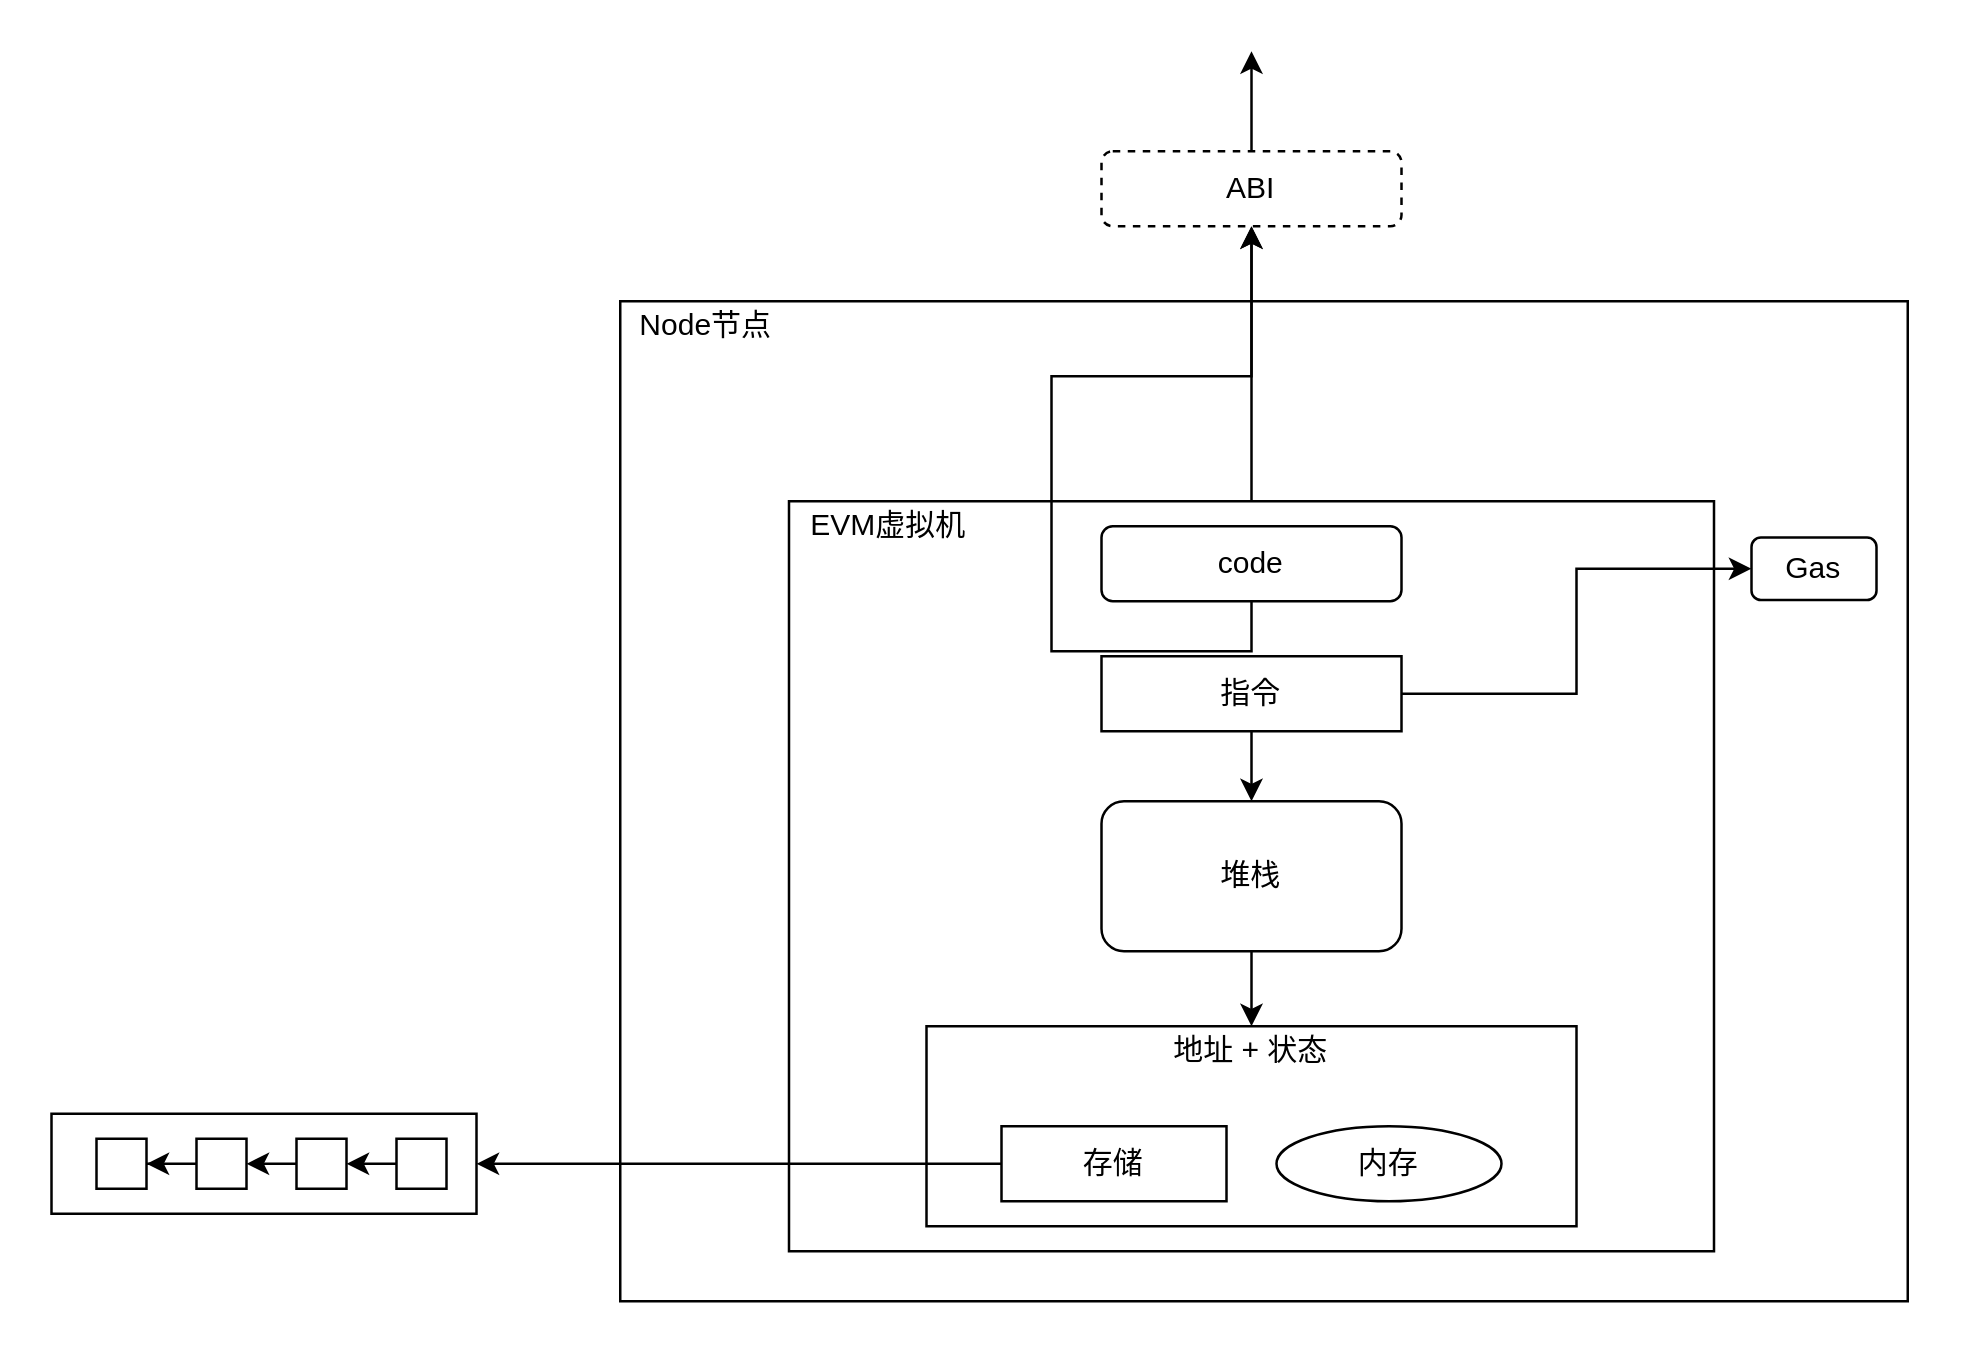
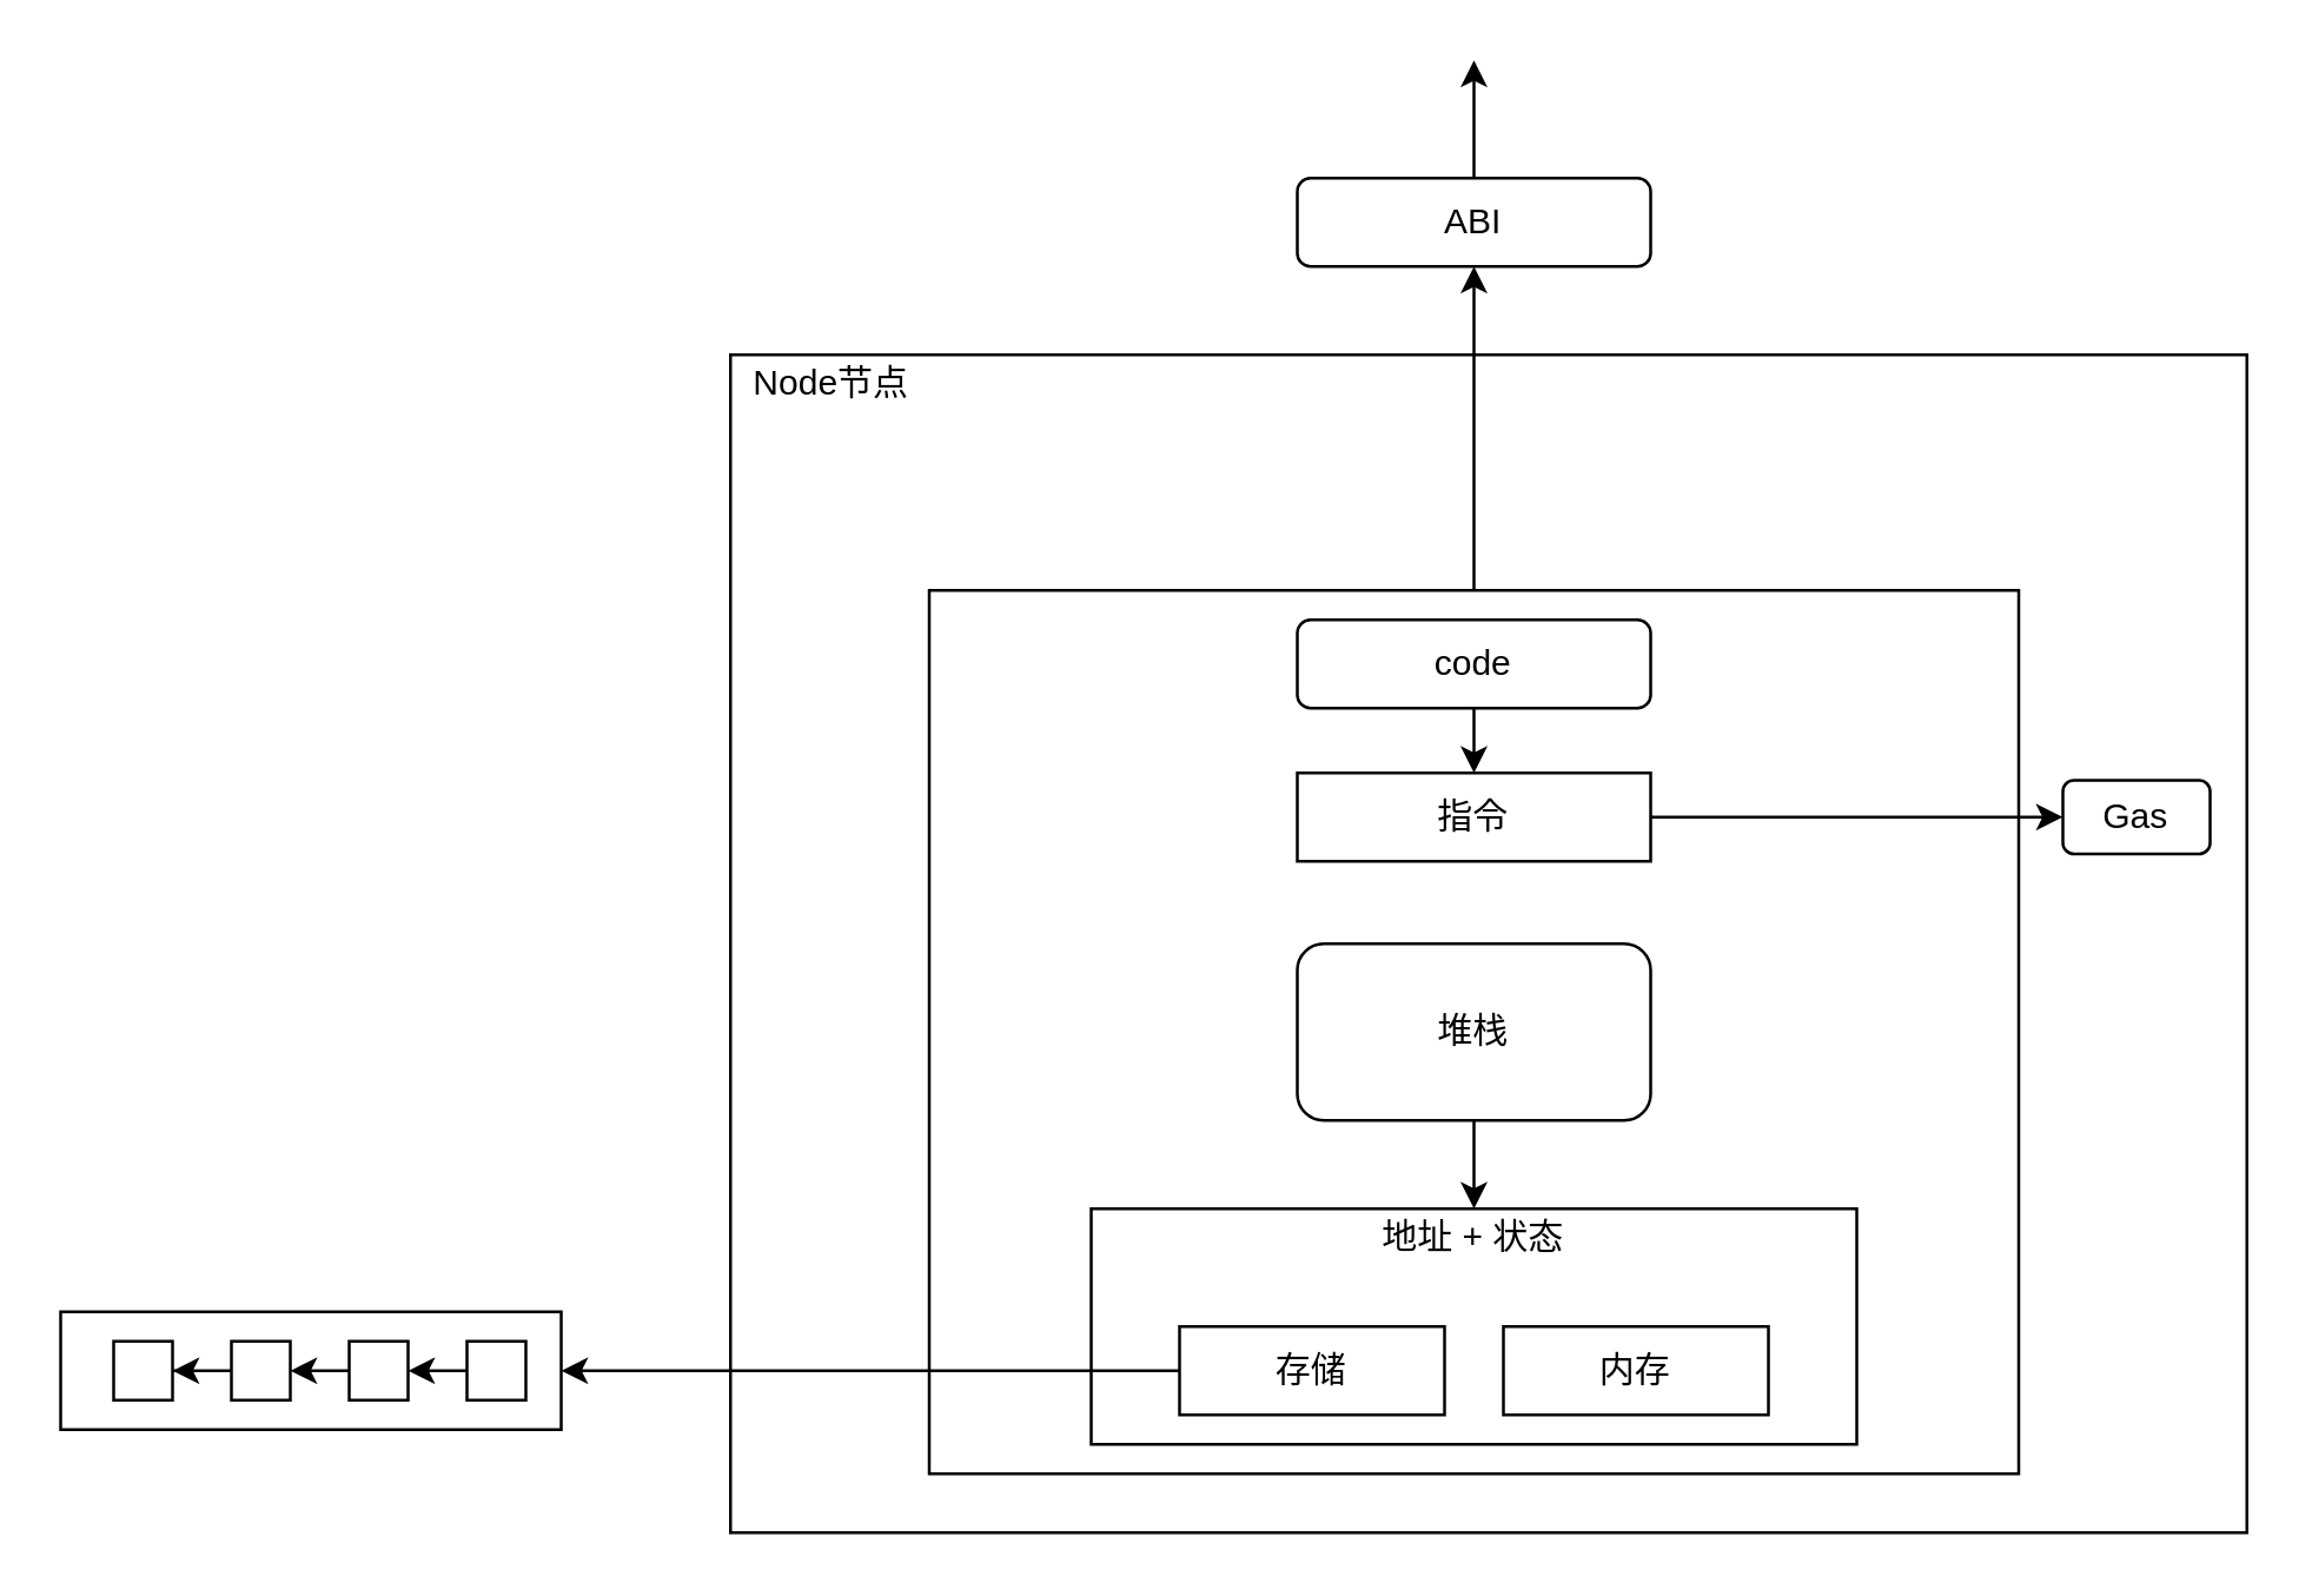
- <mxCell id="22" value="ABI" style="rounded=1;whiteSpace=wrap;html=1;dashed=1;" vertex="1" parent="1"><mxGeometry x="440" y="60" width="120" height="30" as="geometry" /></mxCell>
+ <mxCell id="22" value="ABI" style="rounded=1;whiteSpace=wrap;html=1;" vertex="1" parent="1"><mxGeometry x="440" y="60" width="120" height="30" as="geometry" /></mxCell>
- <mxCell id="17" style="edgeStyle=orthogonalEdgeStyle;rounded=0;orthogonalLoop=1;jettySize=auto;html=1;exitX=0.5;exitY=1;exitDx=0;exitDy=0;" edge="1" parent="1" source="18" target="22"><mxGeometry relative="1" as="geometry" /></mxCell>
+ <mxCell id="17" style="edgeStyle=orthogonalEdgeStyle;rounded=0;orthogonalLoop=1;jettySize=auto;html=1;exitX=0.5;exitY=1;exitDx=0;exitDy=0;entryX=0.5;entryY=0;entryDx=0;entryDy=0;" edge="1" parent="1" source="18" target="14"><mxGeometry relative="1" as="geometry" /></mxCell>
- <mxCell id="16" value="EVM虚拟机" style="text;html=1;strokeColor=none;fillColor=none;align=center;verticalAlign=middle;whiteSpace=wrap;rounded=0;" vertex="1" parent="1"><mxGeometry x="320" y="200" width="70" height="20" as="geometry" /></mxCell>
- <mxCell id="15" value="Gas" style="rounded=1;whiteSpace=wrap;html=1;" vertex="1" parent="1"><mxGeometry x="700" y="214.5" width="50" height="25" as="geometry" /></mxCell>
+ <mxCell id="15" value="Gas" style="rounded=1;whiteSpace=wrap;html=1;" vertex="1" parent="1"><mxGeometry x="700" y="264.5" width="50" height="25" as="geometry" /></mxCell>
- <mxCell id="13" style="edgeStyle=orthogonalEdgeStyle;rounded=0;orthogonalLoop=1;jettySize=auto;html=1;exitX=0.5;exitY=1;exitDx=0;exitDy=0;" edge="1" parent="1" source="14" target="11"><mxGeometry relative="1" as="geometry" /></mxCell>
- <mxCell id="9" value="内存" style="ellipse;whiteSpace=wrap;html=1;" vertex="1" parent="1"><mxGeometry x="510" y="450" width="90" height="30" as="geometry" /></mxCell>
+ <mxCell id="9" value="内存" style="rounded=0;whiteSpace=wrap;html=1;" vertex="1" parent="1"><mxGeometry x="510" y="450" width="90" height="30" as="geometry" /></mxCell>
